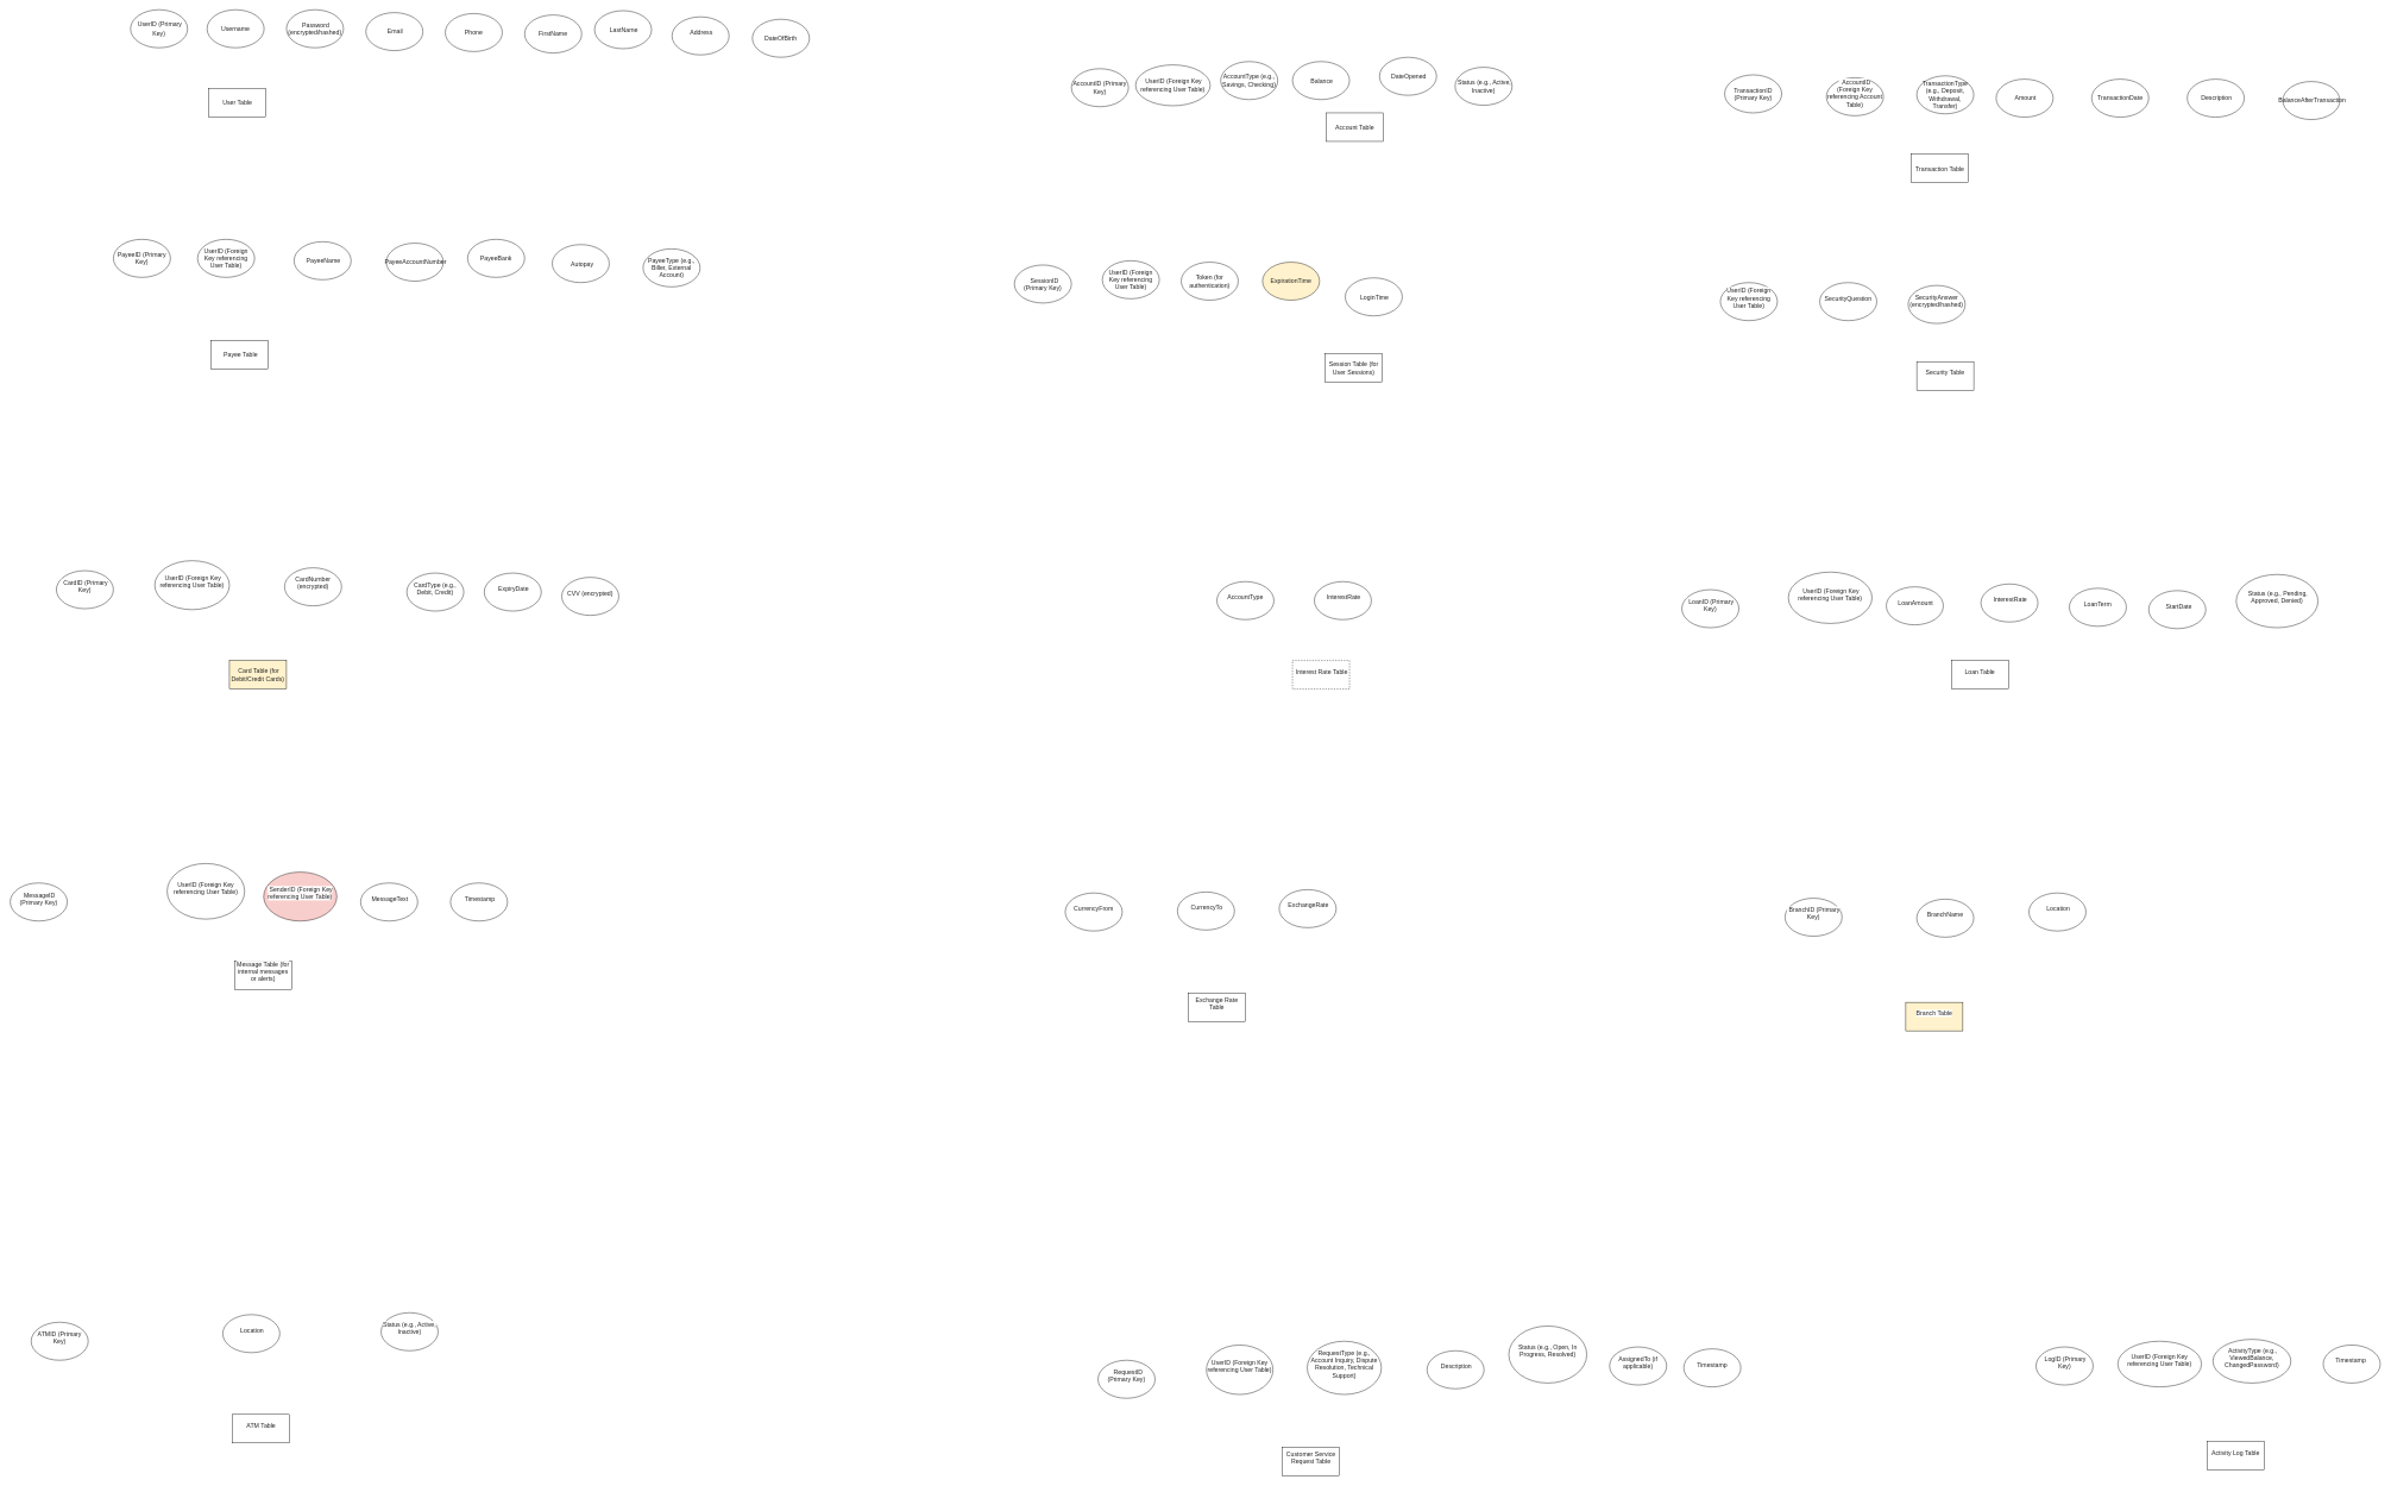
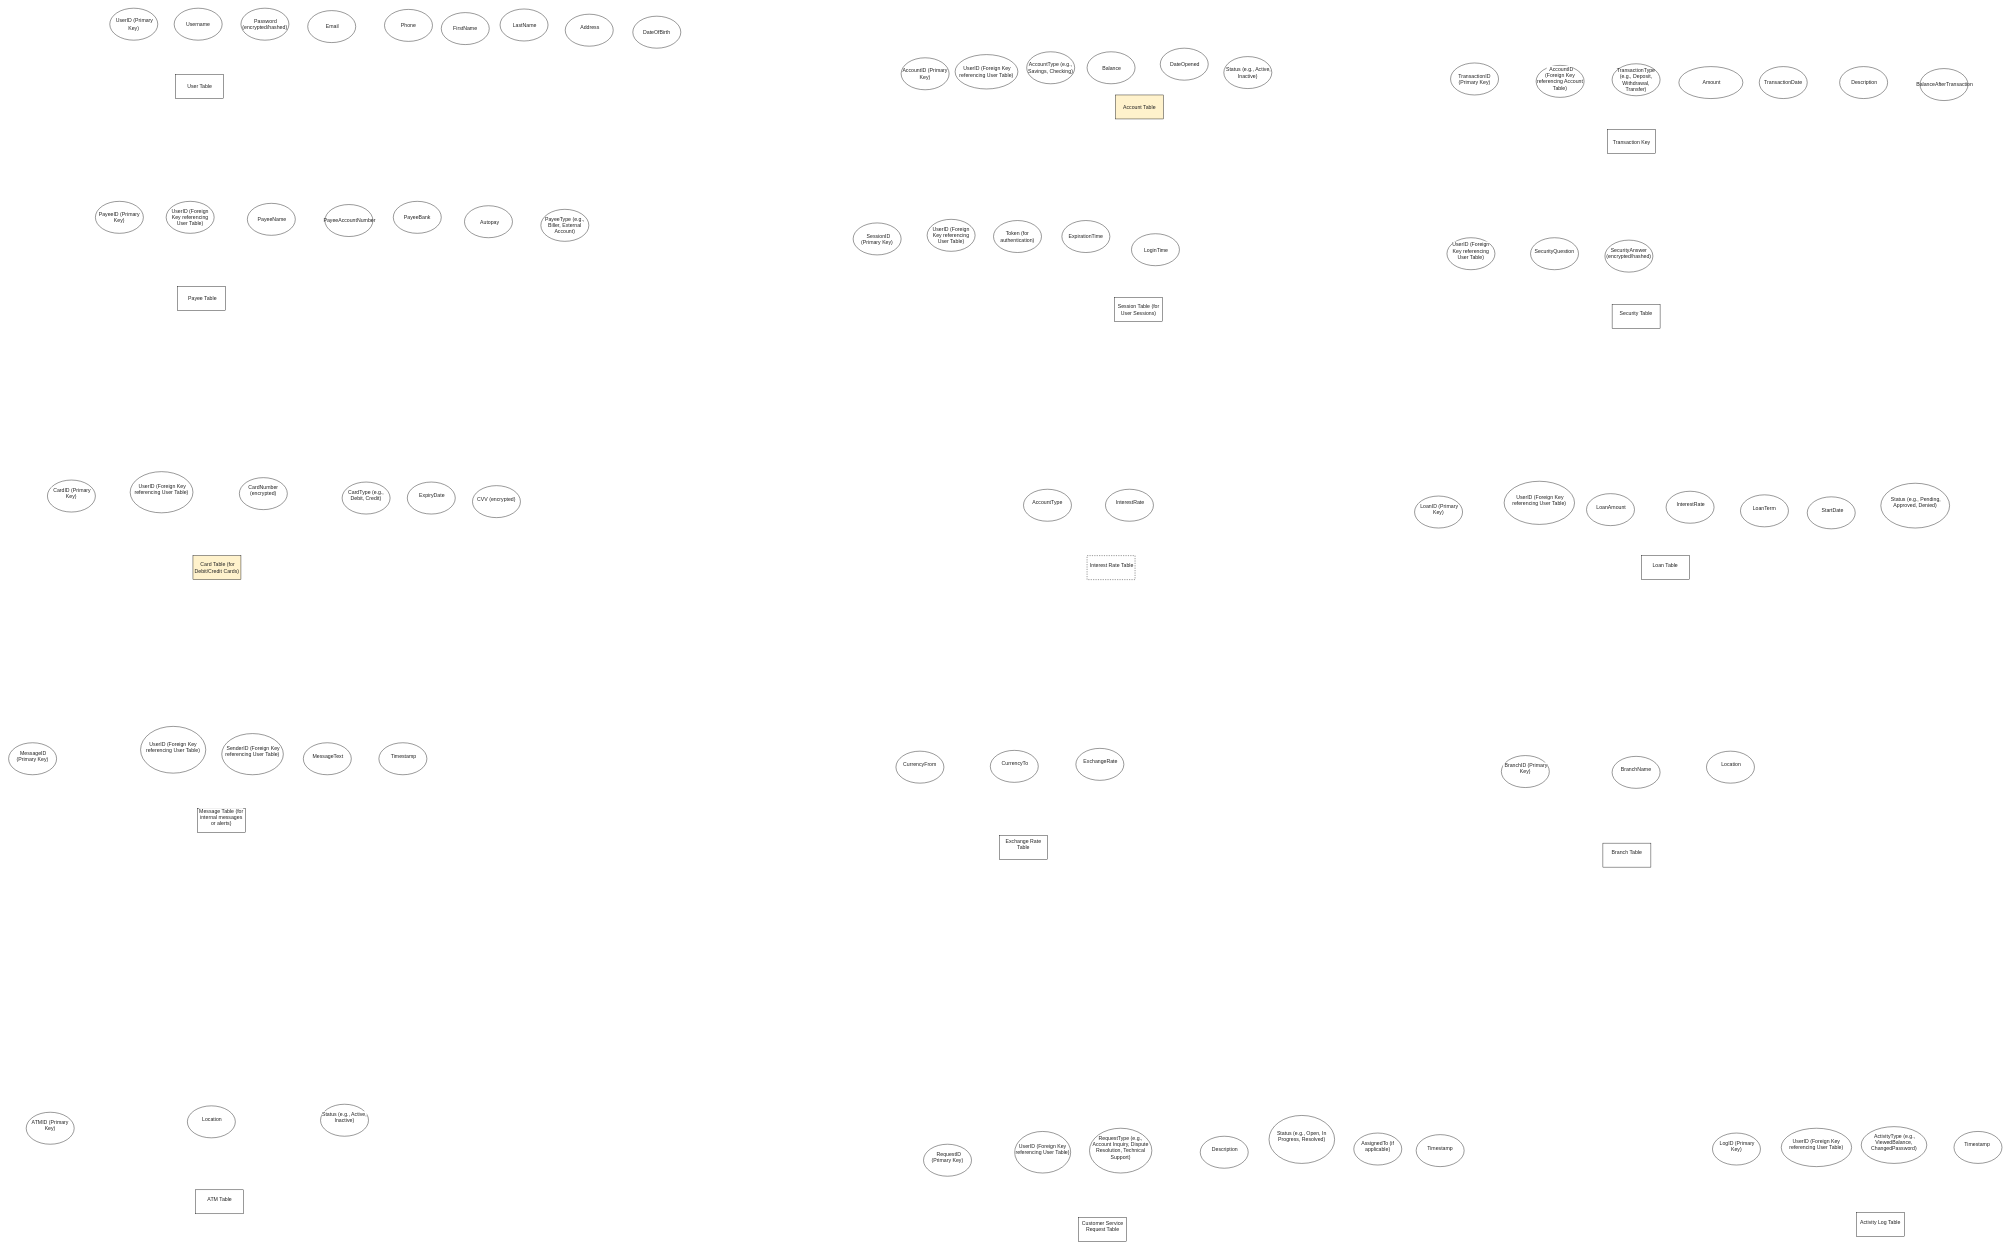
- <mxCell id="12" value="&lt;span style=&quot;color: rgb(34, 34, 34); font-family: Arial, Helvetica, sans-serif; font-size: small; text-align: start;&quot;&gt;Phone&lt;/span&gt;" style="ellipse;whiteSpace=wrap;html=1;" parent="1" vertex="1"><mxGeometry x="935" y="28" width="120" height="80" as="geometry" /></mxCell>
+ <mxCell id="12" value="&lt;span style=&quot;color: rgb(34, 34, 34); font-family: Arial, Helvetica, sans-serif; font-size: small; text-align: start;&quot;&gt;Phone&lt;/span&gt;" style="ellipse;whiteSpace=wrap;html=1;" parent="1" vertex="1"><mxGeometry x="960" y="23" width="120" height="80" as="geometry" /></mxCell>
- <mxCell id="27" value="&lt;span style=&quot;color: rgb(34, 34, 34); font-family: Arial, Helvetica, sans-serif; font-size: small; text-align: start;&quot;&gt;&amp;nbsp;Amount&lt;/span&gt;" style="ellipse;whiteSpace=wrap;html=1;" parent="1" vertex="1"><mxGeometry x="4197" y="166" width="120" height="80" as="geometry" /></mxCell>
+ <mxCell id="27" value="&lt;span style=&quot;color: rgb(34, 34, 34); font-family: Arial, Helvetica, sans-serif; font-size: small; text-align: start;&quot;&gt;&amp;nbsp;Amount&lt;/span&gt;" style="ellipse;whiteSpace=wrap;html=1;" parent="1" vertex="1"><mxGeometry x="4197" y="166" width="160" height="80" as="geometry" /></mxCell>
- <mxCell id="5" value="&lt;span style=&quot;color: rgb(34, 34, 34); font-family: Arial, Helvetica, sans-serif; font-size: small; text-align: start;&quot;&gt;Account Table&lt;/span&gt;" style="rounded=0;whiteSpace=wrap;html=1;" parent="1" vertex="1"><mxGeometry x="2788" y="237" width="120" height="60" as="geometry" /></mxCell>
+ <mxCell id="5" value="&lt;span style=&quot;color: rgb(34, 34, 34); font-family: Arial, Helvetica, sans-serif; font-size: small; text-align: start;&quot;&gt;Account Table&lt;/span&gt;" style="rounded=0;whiteSpace=wrap;html=1;fillColor=#fff2cc;" parent="1" vertex="1"><mxGeometry x="2788" y="237" width="120" height="60" as="geometry" /></mxCell>
- <mxCell id="6" value="&lt;span style=&quot;color: rgb(34, 34, 34); font-family: Arial, Helvetica, sans-serif; font-size: small; text-align: start;&quot;&gt;Transaction Table&lt;/span&gt;" style="rounded=0;whiteSpace=wrap;html=1;" parent="1" vertex="1"><mxGeometry x="4019" y="324" width="120" height="60" as="geometry" /></mxCell>
+ <mxCell id="6" value="&lt;span style=&quot;color: rgb(34, 34, 34); font-family: Arial, Helvetica, sans-serif; font-size: small; text-align: start;&quot;&gt;Transaction Key&lt;/span&gt;" style="rounded=0;whiteSpace=wrap;html=1;" parent="1" vertex="1"><mxGeometry x="4019" y="324" width="120" height="60" as="geometry" /></mxCell>
- <mxCell id="46" value="&lt;span style=&quot;color: rgb(34, 34, 34); font-family: Arial, Helvetica, sans-serif; font-size: small; text-align: start;&quot;&gt;ExpirationTime&lt;/span&gt;" style="ellipse;whiteSpace=wrap;html=1;fillColor=#fff2cc;" parent="1" vertex="1"><mxGeometry x="2654" y="551" width="120" height="80" as="geometry" /></mxCell>
+ <mxCell id="46" value="&lt;span style=&quot;color: rgb(34, 34, 34); font-family: Arial, Helvetica, sans-serif; font-size: small; text-align: start;&quot;&gt;ExpirationTime&lt;/span&gt;" style="ellipse;whiteSpace=wrap;html=1;" parent="1" vertex="1"><mxGeometry x="2654" y="551" width="120" height="80" as="geometry" /></mxCell>
- <mxCell id="67" value="&#10;&lt;span style=&quot;color: rgb(34, 34, 34); font-family: Arial, Helvetica, sans-serif; font-size: small; font-style: normal; font-variant-ligatures: normal; font-variant-caps: normal; font-weight: 400; letter-spacing: normal; orphans: 2; text-align: start; text-indent: 0px; text-transform: none; widows: 2; word-spacing: 0px; -webkit-text-stroke-width: 0px; white-space: normal; background-color: rgb(255, 255, 255); text-decoration-thickness: initial; text-decoration-style: initial; text-decoration-color: initial; display: inline !important; float: none;&quot;&gt;&lt;span&gt;&amp;nbsp;&lt;/span&gt;SenderID (Foreign Key referencing User Table)&lt;/span&gt;&#10;&#10;" style="ellipse;whiteSpace=wrap;html=1;fillColor=#f8cecc;" parent="1" vertex="1"><mxGeometry x="553" y="1834" width="154" height="103" as="geometry" /></mxCell>
+ <mxCell id="67" value="&#10;&lt;span style=&quot;color: rgb(34, 34, 34); font-family: Arial, Helvetica, sans-serif; font-size: small; font-style: normal; font-variant-ligatures: normal; font-variant-caps: normal; font-weight: 400; letter-spacing: normal; orphans: 2; text-align: start; text-indent: 0px; text-transform: none; widows: 2; word-spacing: 0px; -webkit-text-stroke-width: 0px; white-space: normal; background-color: rgb(255, 255, 255); text-decoration-thickness: initial; text-decoration-style: initial; text-decoration-color: initial; display: inline !important; float: none;&quot;&gt;&lt;span&gt;&amp;nbsp;&lt;/span&gt;SenderID (Foreign Key referencing User Table)&lt;/span&gt;&#10;&#10;" style="ellipse;whiteSpace=wrap;html=1;" parent="1" vertex="1"><mxGeometry x="553" y="1834" width="154" height="103" as="geometry" /></mxCell>
- <mxCell id="64" value="&#10;&lt;span style=&quot;color: rgb(34, 34, 34); font-family: Arial, Helvetica, sans-serif; font-size: small; font-style: normal; font-variant-ligatures: normal; font-variant-caps: normal; font-weight: 400; letter-spacing: normal; orphans: 2; text-align: start; text-indent: 0px; text-transform: none; widows: 2; word-spacing: 0px; -webkit-text-stroke-width: 0px; white-space: normal; background-color: rgb(255, 255, 255); text-decoration-thickness: initial; text-decoration-style: initial; text-decoration-color: initial; display: inline !important; float: none;&quot;&gt;Branch Table&lt;/span&gt;&#10;&#10;" style="rounded=0;whiteSpace=wrap;html=1;fillColor=#fff2cc;" parent="1" vertex="1"><mxGeometry x="4007" y="2108" width="120" height="60" as="geometry" /></mxCell>
+ <mxCell id="64" value="&#10;&lt;span style=&quot;color: rgb(34, 34, 34); font-family: Arial, Helvetica, sans-serif; font-size: small; font-style: normal; font-variant-ligatures: normal; font-variant-caps: normal; font-weight: 400; letter-spacing: normal; orphans: 2; text-align: start; text-indent: 0px; text-transform: none; widows: 2; word-spacing: 0px; -webkit-text-stroke-width: 0px; white-space: normal; background-color: rgb(255, 255, 255); text-decoration-thickness: initial; text-decoration-style: initial; text-decoration-color: initial; display: inline !important; float: none;&quot;&gt;Branch Table&lt;/span&gt;&#10;&#10;" style="rounded=0;whiteSpace=wrap;html=1;" parent="1" vertex="1"><mxGeometry x="4007" y="2108" width="120" height="60" as="geometry" /></mxCell>
- <mxCell id="85" value="&#10;&lt;span style=&quot;color: rgb(34, 34, 34); font-family: Arial, Helvetica, sans-serif; font-size: small; font-style: normal; font-variant-ligatures: normal; font-variant-caps: normal; font-weight: 400; letter-spacing: normal; orphans: 2; text-align: start; text-indent: 0px; text-transform: none; widows: 2; word-spacing: 0px; -webkit-text-stroke-width: 0px; white-space: normal; background-color: rgb(255, 255, 255); text-decoration-thickness: initial; text-decoration-style: initial; text-decoration-color: initial; display: inline !important; float: none;&quot;&gt;RequestType (e.g., Account Inquiry, Dispute Resolution, Technical Support)&lt;/span&gt;&#10;&#10;" style="ellipse;whiteSpace=wrap;html=1;" parent="1" vertex="1"><mxGeometry x="2748" y="2821" width="156" height="112" as="geometry" /></mxCell>
+ <mxCell id="85" value="&#10;&lt;span style=&quot;color: rgb(34, 34, 34); font-family: Arial, Helvetica, sans-serif; font-size: small; font-style: normal; font-variant-ligatures: normal; font-variant-caps: normal; font-weight: 400; letter-spacing: normal; orphans: 2; text-align: start; text-indent: 0px; text-transform: none; widows: 2; word-spacing: 0px; -webkit-text-stroke-width: 0px; white-space: normal; background-color: rgb(255, 255, 255); text-decoration-thickness: initial; text-decoration-style: initial; text-decoration-color: initial; display: inline !important; float: none;&quot;&gt;RequestType (e.g., Account Inquiry, Dispute Resolution, Technical Support)&lt;/span&gt;&#10;&#10;" style="ellipse;whiteSpace=wrap;html=1;" parent="1" vertex="1"><mxGeometry x="2723" y="2821" width="156" height="112" as="geometry" /></mxCell>
